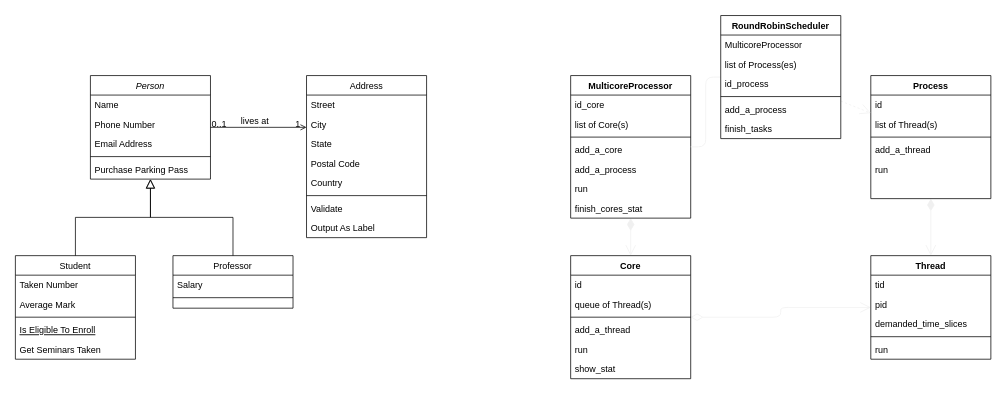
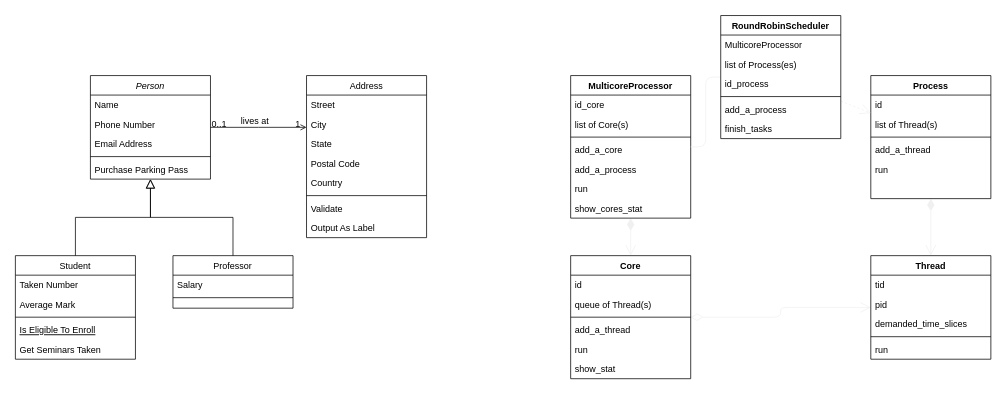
- <mxCell id="31" value="finish_cores_stat" style="text;align=left;verticalAlign=top;spacingLeft=4;spacingRight=4;overflow=hidden;rotatable=0;points=[[0,0.5],[1,0.5]];portConstraint=eastwest;" parent="24" vertex="1"><mxGeometry y="164" width="160" height="26" as="geometry" /></mxCell>
+ <mxCell id="31" value="show_cores_stat" style="text;align=left;verticalAlign=top;spacingLeft=4;spacingRight=4;overflow=hidden;rotatable=0;points=[[0,0.5],[1,0.5]];portConstraint=eastwest;" parent="24" vertex="1"><mxGeometry y="164" width="160" height="26" as="geometry" /></mxCell>
